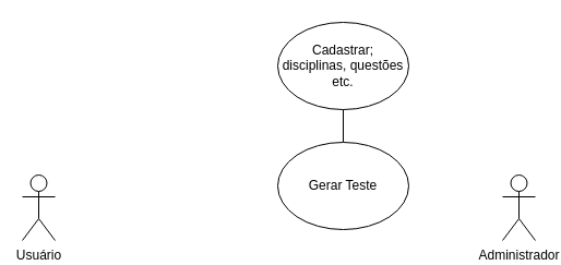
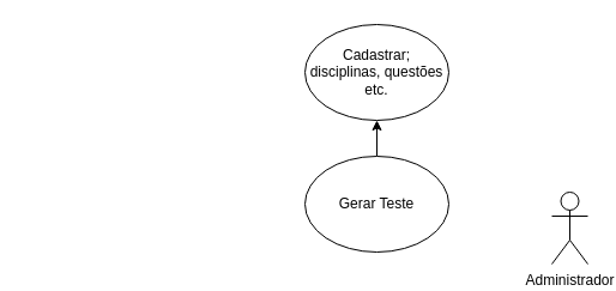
- <mxCell id="5" value="" style="edgeStyle=orthogonalEdgeStyle;rounded=0;orthogonalLoop=1;jettySize=auto;html=1;endArrow=none;" edge="1" parent="1" source="6" target="4"><mxGeometry relative="1" as="geometry" /></mxCell>
+ <mxCell id="5" value="" style="edgeStyle=orthogonalEdgeStyle;rounded=0;orthogonalLoop=1;jettySize=auto;html=1;" edge="1" parent="1" source="6" target="4"><mxGeometry relative="1" as="geometry" /></mxCell>
- <mxCell id="2" value="Usuário" style="shape=umlActor;verticalLabelPosition=bottom;verticalAlign=top;html=1;outlineConnect=0;" vertex="1" parent="1"><mxGeometry x="20" y="160" width="30" height="60" as="geometry" /></mxCell>
